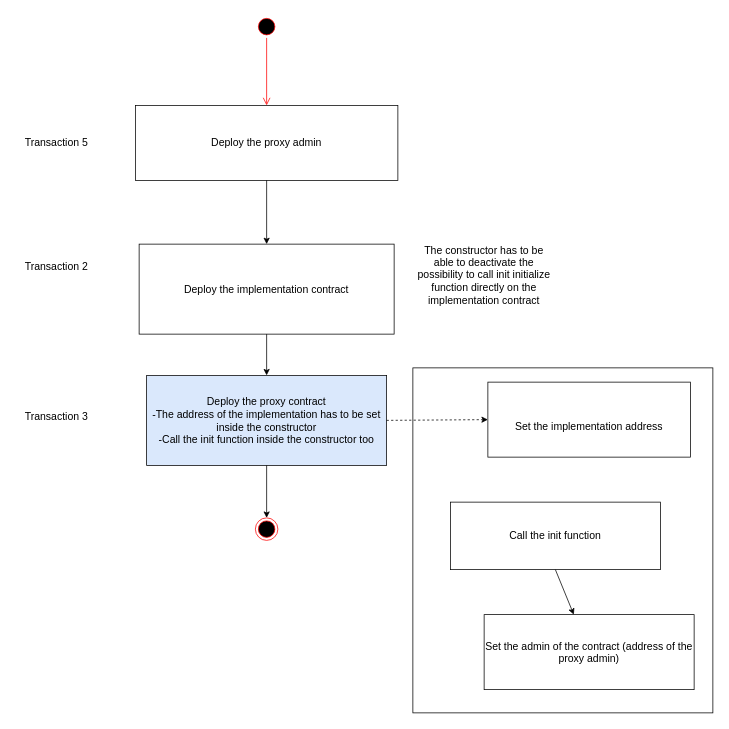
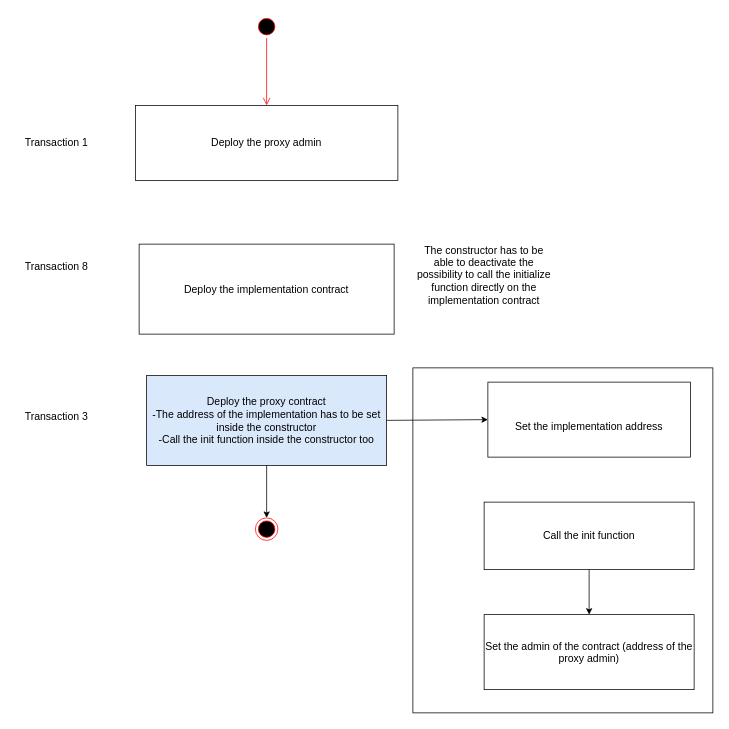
- <mxCell id="10" value="Transaction 5" style="text;html=1;strokeColor=none;fillColor=none;align=center;verticalAlign=middle;whiteSpace=wrap;rounded=0;fontSize=14;" parent="1" vertex="1"><mxGeometry x="20" y="175" width="110" height="30" as="geometry" /></mxCell>
+ <mxCell id="10" value="Transaction 1" style="text;html=1;strokeColor=none;fillColor=none;align=center;verticalAlign=middle;whiteSpace=wrap;rounded=0;fontSize=14;" parent="1" vertex="1"><mxGeometry x="20" y="175" width="110" height="30" as="geometry" /></mxCell>
- <mxCell id="9" value="" style="endArrow=classic;html=1;rounded=0;exitX=0.5;exitY=1;exitDx=0;exitDy=0;entryX=0.5;entryY=0;entryDx=0;entryDy=0;fontSize=14;" parent="1" source="8" target="3" edge="1"><mxGeometry width="50" height="50" relative="1" as="geometry"><mxPoint x="650" y="310" as="sourcePoint" /><mxPoint x="700" y="260" as="targetPoint" /></mxGeometry></mxCell>
- <mxCell id="11" value="Transaction 2" style="text;html=1;strokeColor=none;fillColor=none;align=center;verticalAlign=middle;whiteSpace=wrap;rounded=0;fontSize=14;" parent="1" vertex="1"><mxGeometry x="20" y="340" width="110" height="30" as="geometry" /></mxCell>
+ <mxCell id="11" value="Transaction 8" style="text;html=1;strokeColor=none;fillColor=none;align=center;verticalAlign=middle;whiteSpace=wrap;rounded=0;fontSize=14;" parent="1" vertex="1"><mxGeometry x="20" y="340" width="110" height="30" as="geometry" /></mxCell>
- <mxCell id="13" value="The constructor has to be able to deactivate the possibility to call init initialize function directly on the implementation contract" style="text;html=1;strokeColor=none;fillColor=none;align=center;verticalAlign=middle;whiteSpace=wrap;rounded=0;fontSize=14;" parent="1" vertex="1"><mxGeometry x="550" y="320" width="190" height="91" as="geometry" /></mxCell>
+ <mxCell id="13" value="The constructor has to be able to deactivate the possibility to call the initialize function directly on the implementation contract" style="text;html=1;strokeColor=none;fillColor=none;align=center;verticalAlign=middle;whiteSpace=wrap;rounded=0;fontSize=14;" parent="1" vertex="1"><mxGeometry x="550" y="320" width="190" height="91" as="geometry" /></mxCell>
- <mxCell id="5" value="" style="endArrow=classic;html=1;rounded=0;entryX=0.5;entryY=0;entryDx=0;entryDy=0;fontSize=14;" parent="1" source="3" target="4" edge="1"><mxGeometry width="50" height="50" relative="1" as="geometry"><mxPoint x="380" y="310" as="sourcePoint" /><mxPoint x="430" y="260" as="targetPoint" /></mxGeometry></mxCell>
- <mxCell id="17" value="" style="endArrow=classic;html=1;rounded=0;fontSize=14;exitX=1;exitY=0.5;exitDx=0;exitDy=0;entryX=0;entryY=0.5;entryDx=0;entryDy=0;dashed=1;" parent="1" source="4" target="16" edge="1"><mxGeometry width="50" height="50" relative="1" as="geometry"><mxPoint x="560" y="590" as="sourcePoint" /><mxPoint x="610" y="560" as="targetPoint" /></mxGeometry></mxCell>
+ <mxCell id="17" value="" style="endArrow=classic;html=1;rounded=0;fontSize=14;exitX=1;exitY=0.5;exitDx=0;exitDy=0;entryX=0;entryY=0.5;entryDx=0;entryDy=0;" parent="1" source="4" target="16" edge="1"><mxGeometry width="50" height="50" relative="1" as="geometry"><mxPoint x="560" y="590" as="sourcePoint" /><mxPoint x="610" y="560" as="targetPoint" /></mxGeometry></mxCell>
- <mxCell id="18" value="Call the init function" style="rounded=0;whiteSpace=wrap;html=1;fontSize=14;" parent="1" vertex="1"><mxGeometry x="600" y="669" width="280" height="90" as="geometry" /></mxCell>
+ <mxCell id="18" value="Call the init function" style="rounded=0;whiteSpace=wrap;html=1;fontSize=14;" parent="1" vertex="1"><mxGeometry x="645" y="669" width="280" height="90" as="geometry" /></mxCell>
